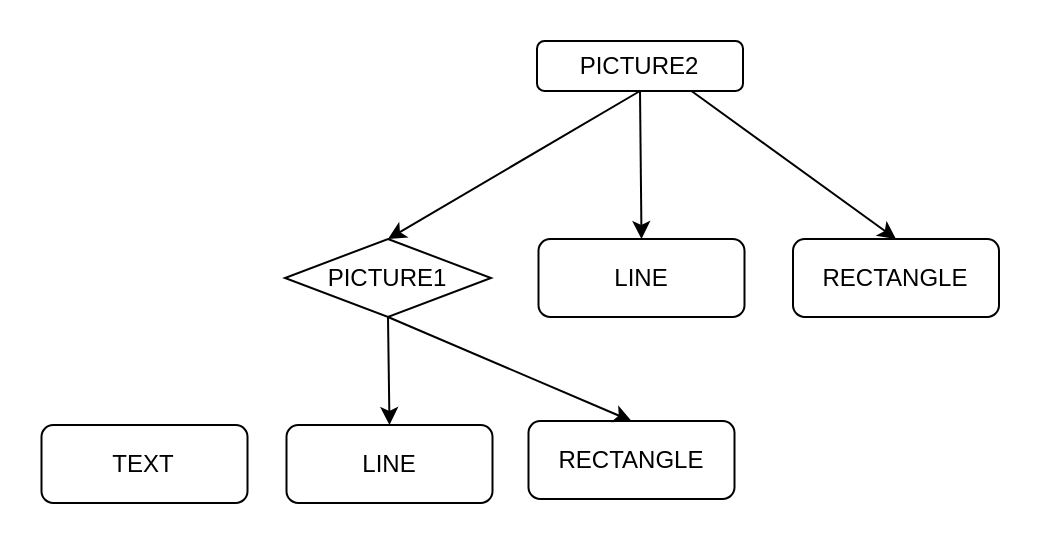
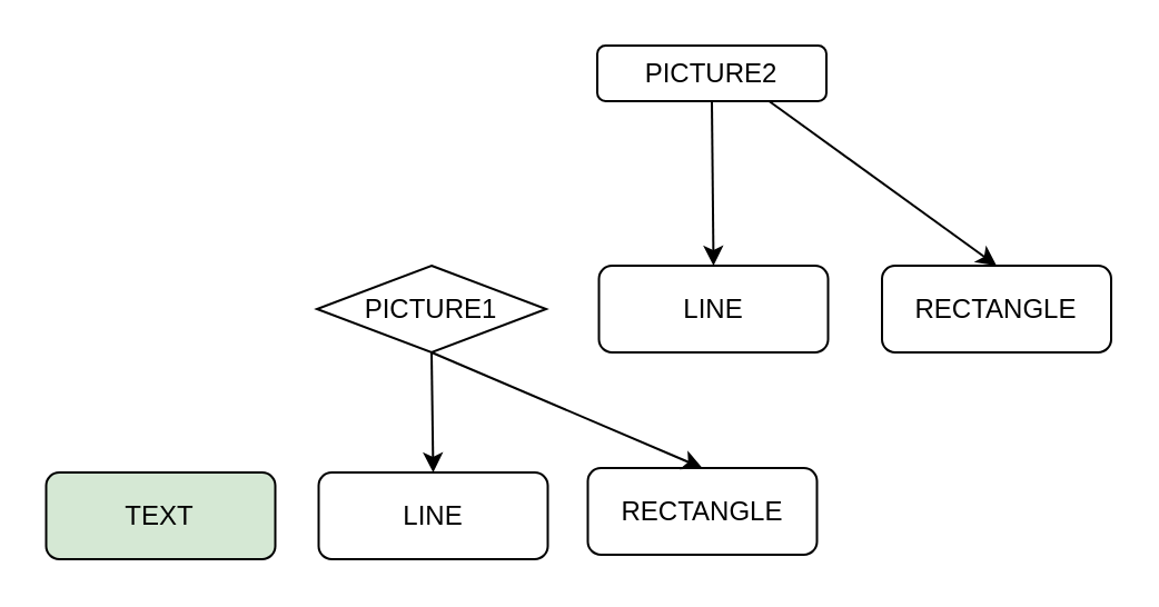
- <mxCell id="10" value="" style="endArrow=classic;html=1;exitX=0.5;exitY=1;exitDx=0;exitDy=0;entryX=0.5;entryY=0;entryDx=0;entryDy=0;" edge="1" parent="1" source="2" target="5"><mxGeometry width="50" height="50" relative="1" as="geometry"><mxPoint x="329.5" y="69" as="sourcePoint" /><mxPoint x="269" y="132" as="targetPoint" /></mxGeometry></mxCell>
- <mxCell id="6" value="TEXT" style="rounded=1;whiteSpace=wrap;html=1;" vertex="1" parent="1"><mxGeometry x="20.25" y="212" width="103" height="39" as="geometry" /></mxCell>
+ <mxCell id="6" value="TEXT" style="rounded=1;whiteSpace=wrap;html=1;fillColor=#d5e8d4;" vertex="1" parent="1"><mxGeometry x="20.25" y="212" width="103" height="39" as="geometry" /></mxCell>
